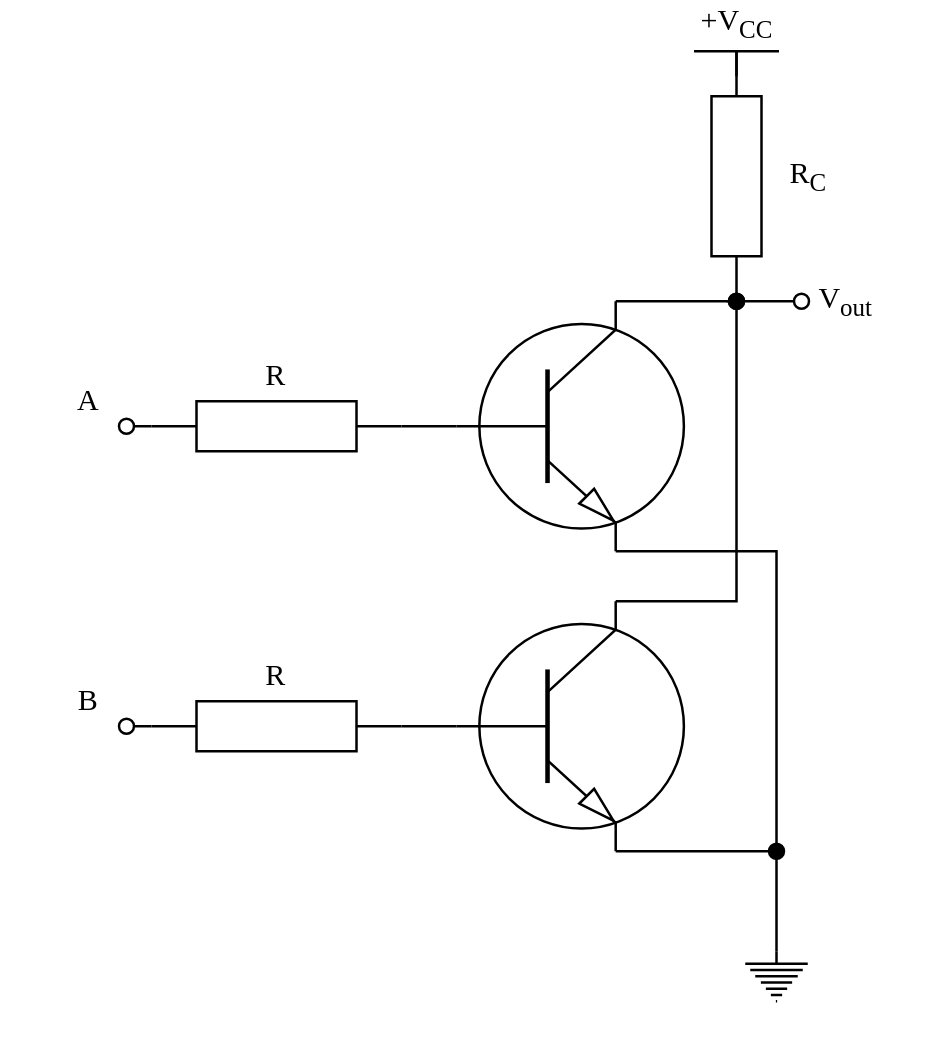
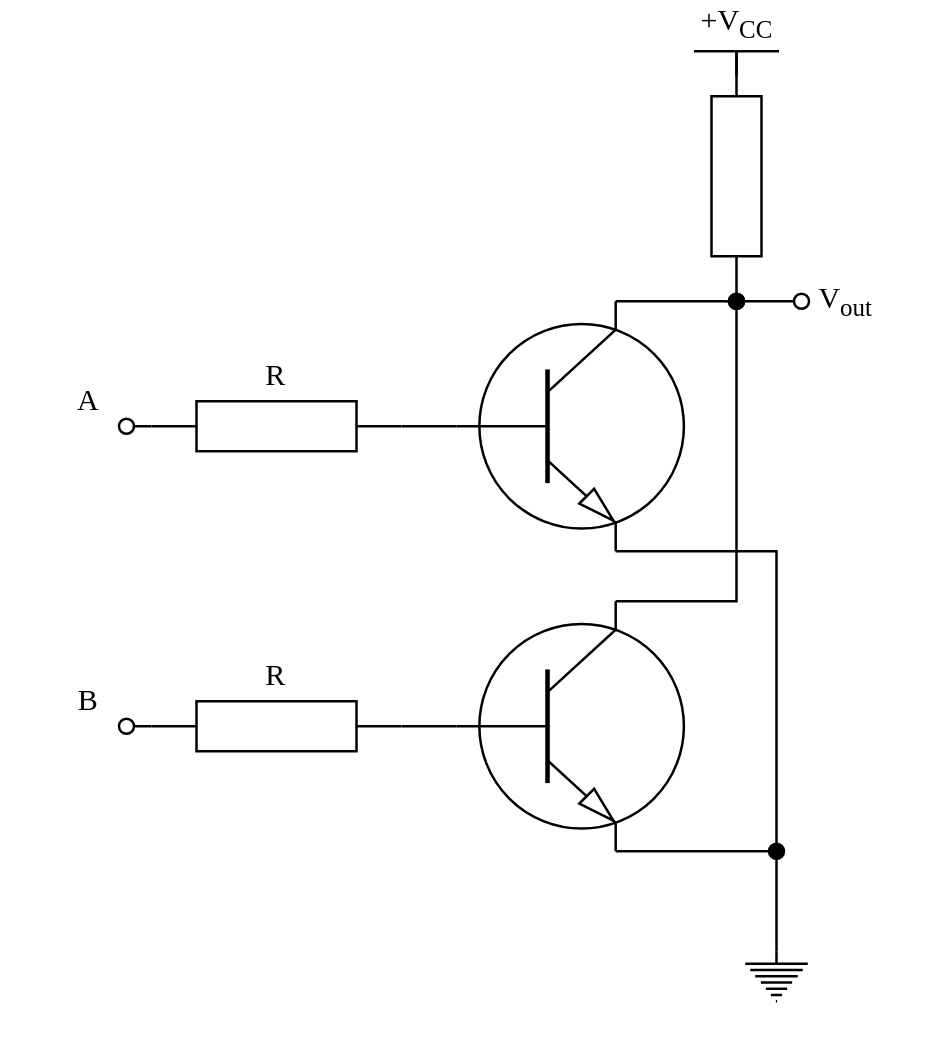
- <mxCell id="7" value="R&lt;sub&gt;C&lt;/sub&gt;" style="text;html=1;strokeColor=none;fillColor=none;align=center;verticalAlign=middle;whiteSpace=wrap;rounded=0;fontFamily=Charter;" vertex="1" parent="1"><mxGeometry x="308" y="60" width="30" height="20" as="geometry" /></mxCell>
